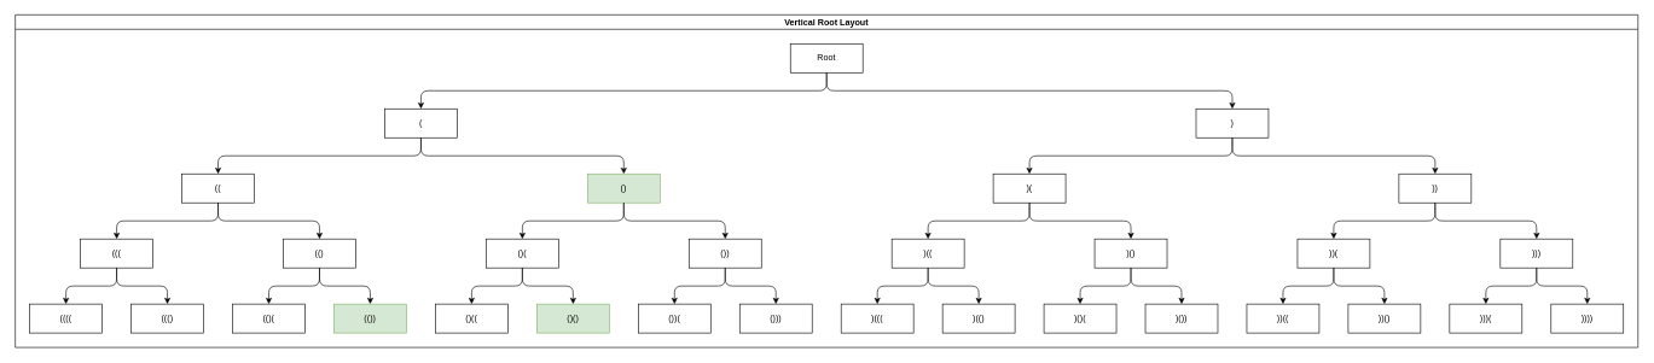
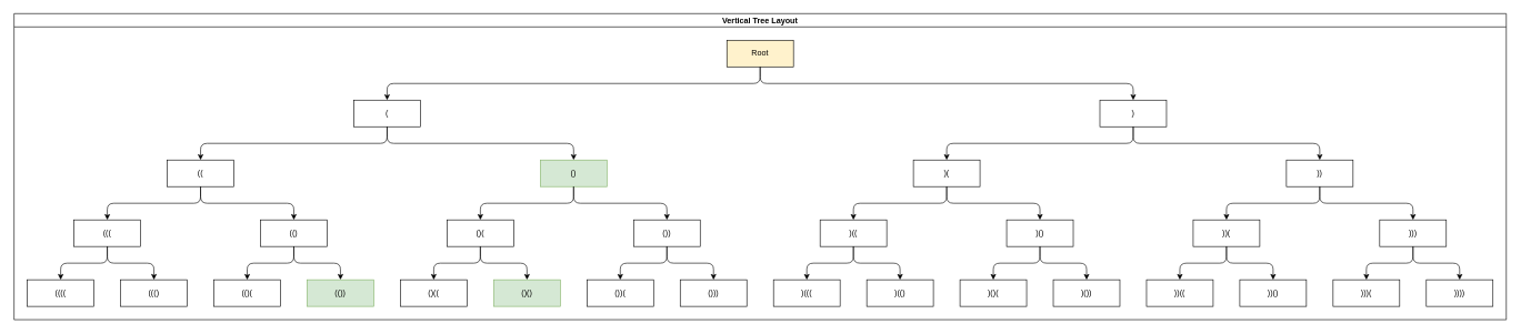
- <mxCell id="2" value="Vertical Root Layout" style="swimlane;startSize=20;horizontal=1;childLayout=treeLayout;horizontalTree=0;sortEdges=1;resizable=1;containerType=tree;fontSize=12;movable=1;rotatable=1;deletable=1;editable=1;locked=0;connectable=1;" parent="1" vertex="1"><mxGeometry x="20" y="20" width="2240" height="460" as="geometry" /></mxCell>
+ <mxCell id="2" value="Vertical Tree Layout" style="swimlane;startSize=20;horizontal=1;childLayout=treeLayout;horizontalTree=0;sortEdges=1;resizable=1;containerType=tree;fontSize=12;movable=1;rotatable=1;deletable=1;editable=1;locked=0;connectable=1;" parent="1" vertex="1"><mxGeometry x="20" y="20" width="2240" height="460" as="geometry" /></mxCell>
- <mxCell id="3" value="Root" style="whiteSpace=wrap;html=1;" parent="2" vertex="1"><mxGeometry x="1070" y="40" width="100" height="40" as="geometry" /></mxCell>
+ <mxCell id="3" value="Root" style="whiteSpace=wrap;html=1;fillColor=#fff2cc;" parent="2" vertex="1"><mxGeometry x="1070" y="40" width="100" height="40" as="geometry" /></mxCell>
